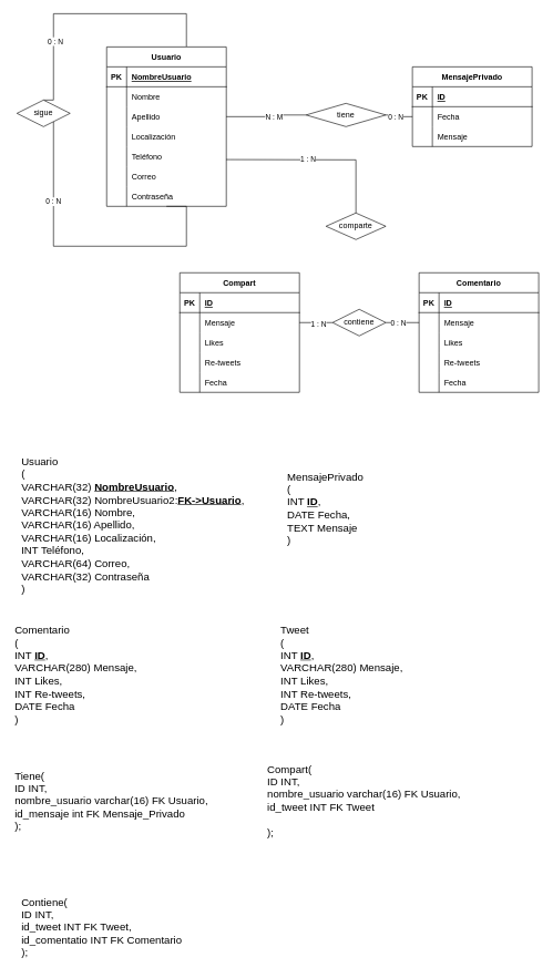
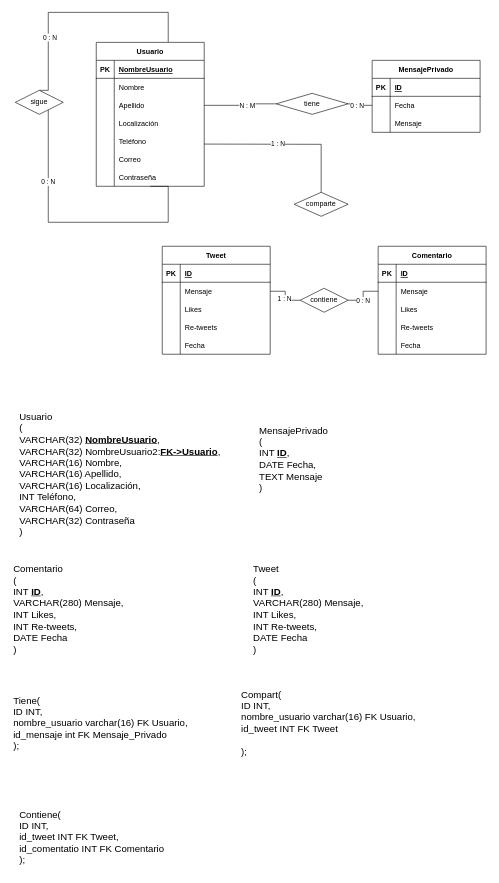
- <mxCell id="42" value="Compart" style="shape=table;startSize=30;container=1;collapsible=1;childLayout=tableLayout;fixedRows=1;rowLines=0;fontStyle=1;align=center;resizeLast=1;" parent="1" vertex="1"><mxGeometry x="270" y="410" width="180" height="180" as="geometry" /></mxCell>
+ <mxCell id="42" value="Tweet" style="shape=table;startSize=30;container=1;collapsible=1;childLayout=tableLayout;fixedRows=1;rowLines=0;fontStyle=1;align=center;resizeLast=1;" parent="1" vertex="1"><mxGeometry x="270" y="410" width="180" height="180" as="geometry" /></mxCell>
- <mxCell id="82" value="contiene" style="shape=rhombus;perimeter=rhombusPerimeter;whiteSpace=wrap;html=1;align=center;" parent="1" vertex="1"><mxGeometry x="500" y="465" width="80" height="40" as="geometry" /></mxCell>
+ <mxCell id="82" value="contiene" style="shape=rhombus;perimeter=rhombusPerimeter;whiteSpace=wrap;html=1;align=center;" parent="1" vertex="1"><mxGeometry x="500" y="480" width="80" height="40" as="geometry" /></mxCell>
